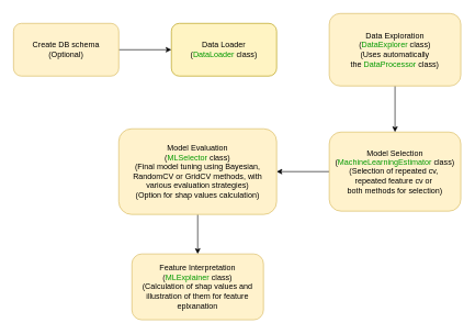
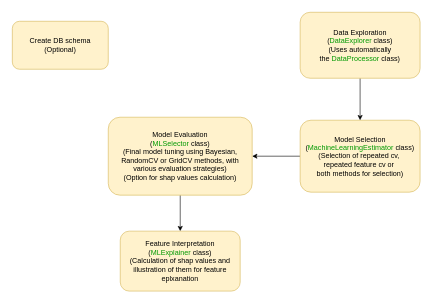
- <mxCell id="2" value="" style="edgeStyle=orthogonalEdgeStyle;rounded=0;orthogonalLoop=1;jettySize=auto;html=1;strokeColor=light-dark(#000000,#000000);" parent="1" source="3" target="4" edge="1"><mxGeometry relative="1" as="geometry" /></mxCell>
- <mxCell id="4" value="Data Loader&lt;div&gt;&lt;font face=&quot;Helvetica&quot;&gt;(&lt;span style=&quot;white-space: pre;&quot;&gt;&lt;font style=&quot;color: rgb(0, 153, 0);&quot;&gt;DataLoader&lt;/font&gt;&lt;/span&gt;&lt;span style=&quot;background-color: transparent; color: light-dark(rgb(0, 0, 0), rgb(255, 255, 255));&quot;&gt;&amp;nbsp;&lt;/span&gt;&lt;span style=&quot;background-color: transparent;&quot;&gt;&lt;font style=&quot;color: light-dark(rgb(0, 0, 0), rgb(0, 0, 0));&quot;&gt;class)&lt;/font&gt;&lt;/span&gt;&lt;/font&gt;&lt;br&gt;&lt;/div&gt;" style="rounded=1;whiteSpace=wrap;html=1;fillColor=#FFF4C3;fontColor=#000000;strokeColor=#B09500;" parent="1" vertex="1"><mxGeometry x="260" y="35" width="160" height="80" as="geometry" /></mxCell>
